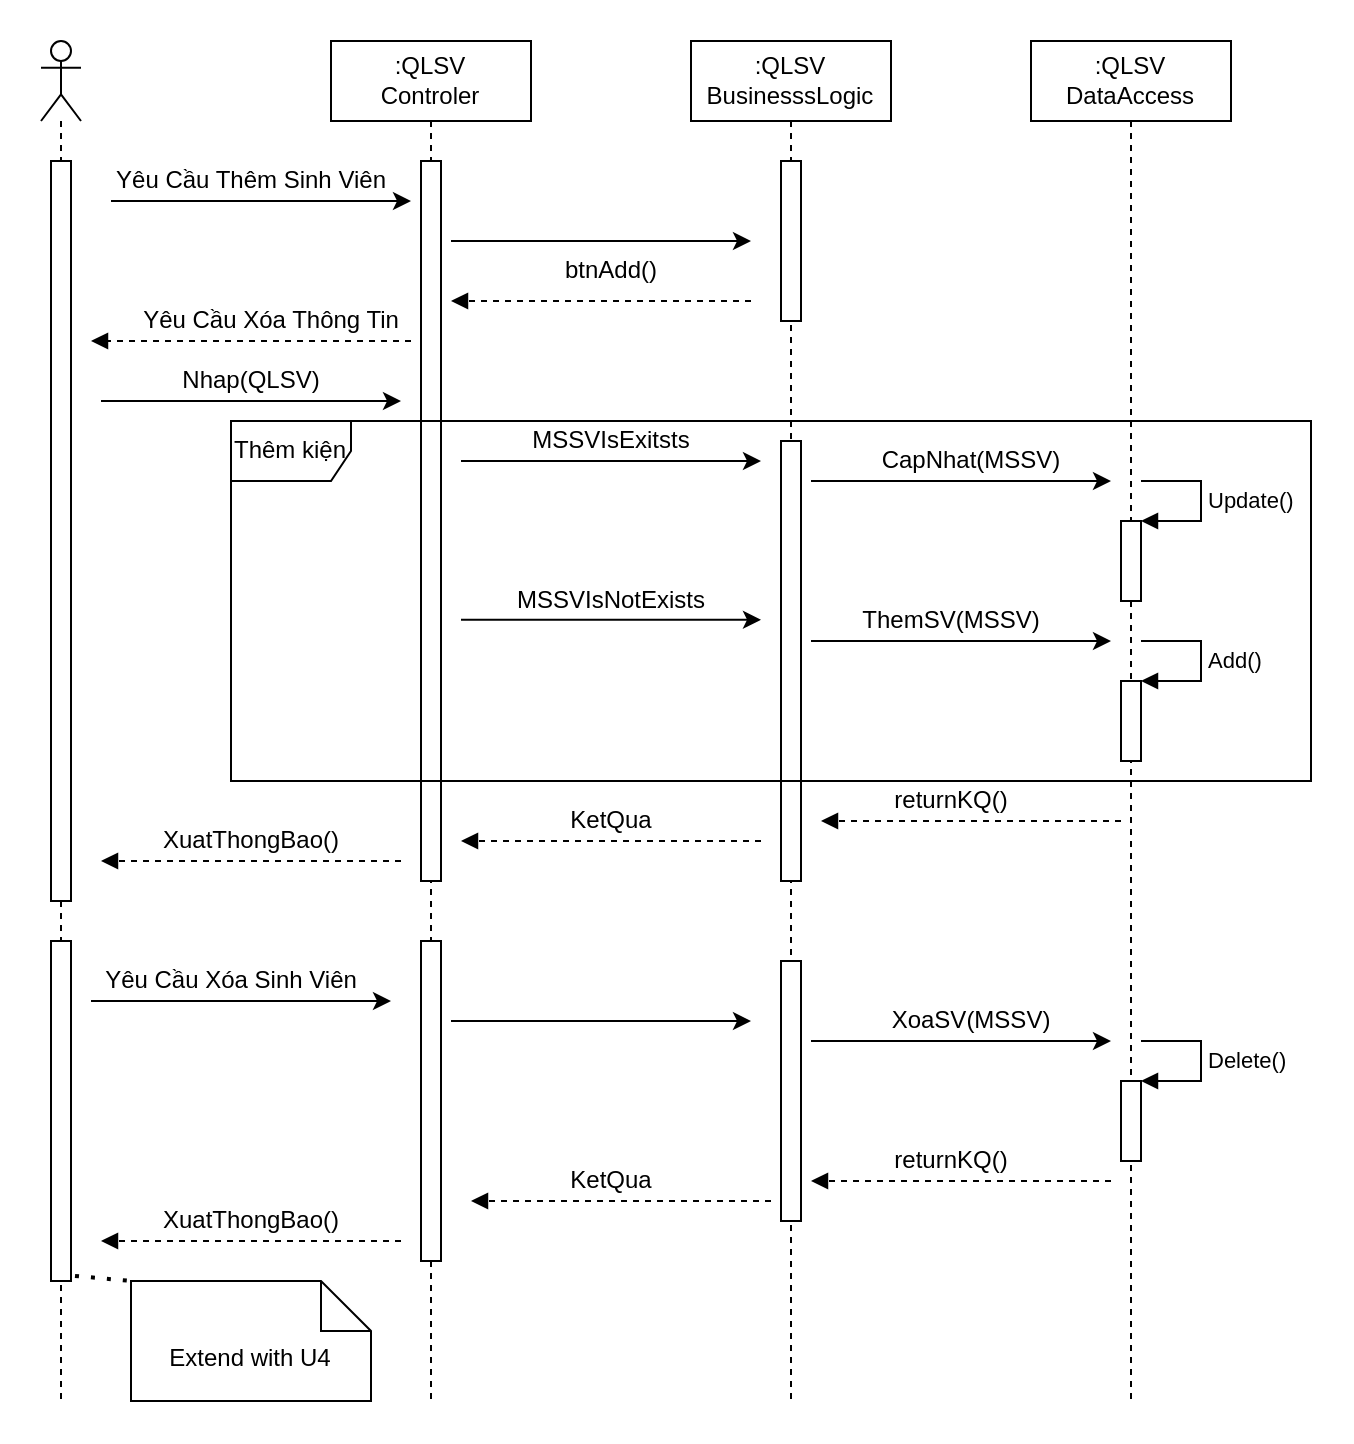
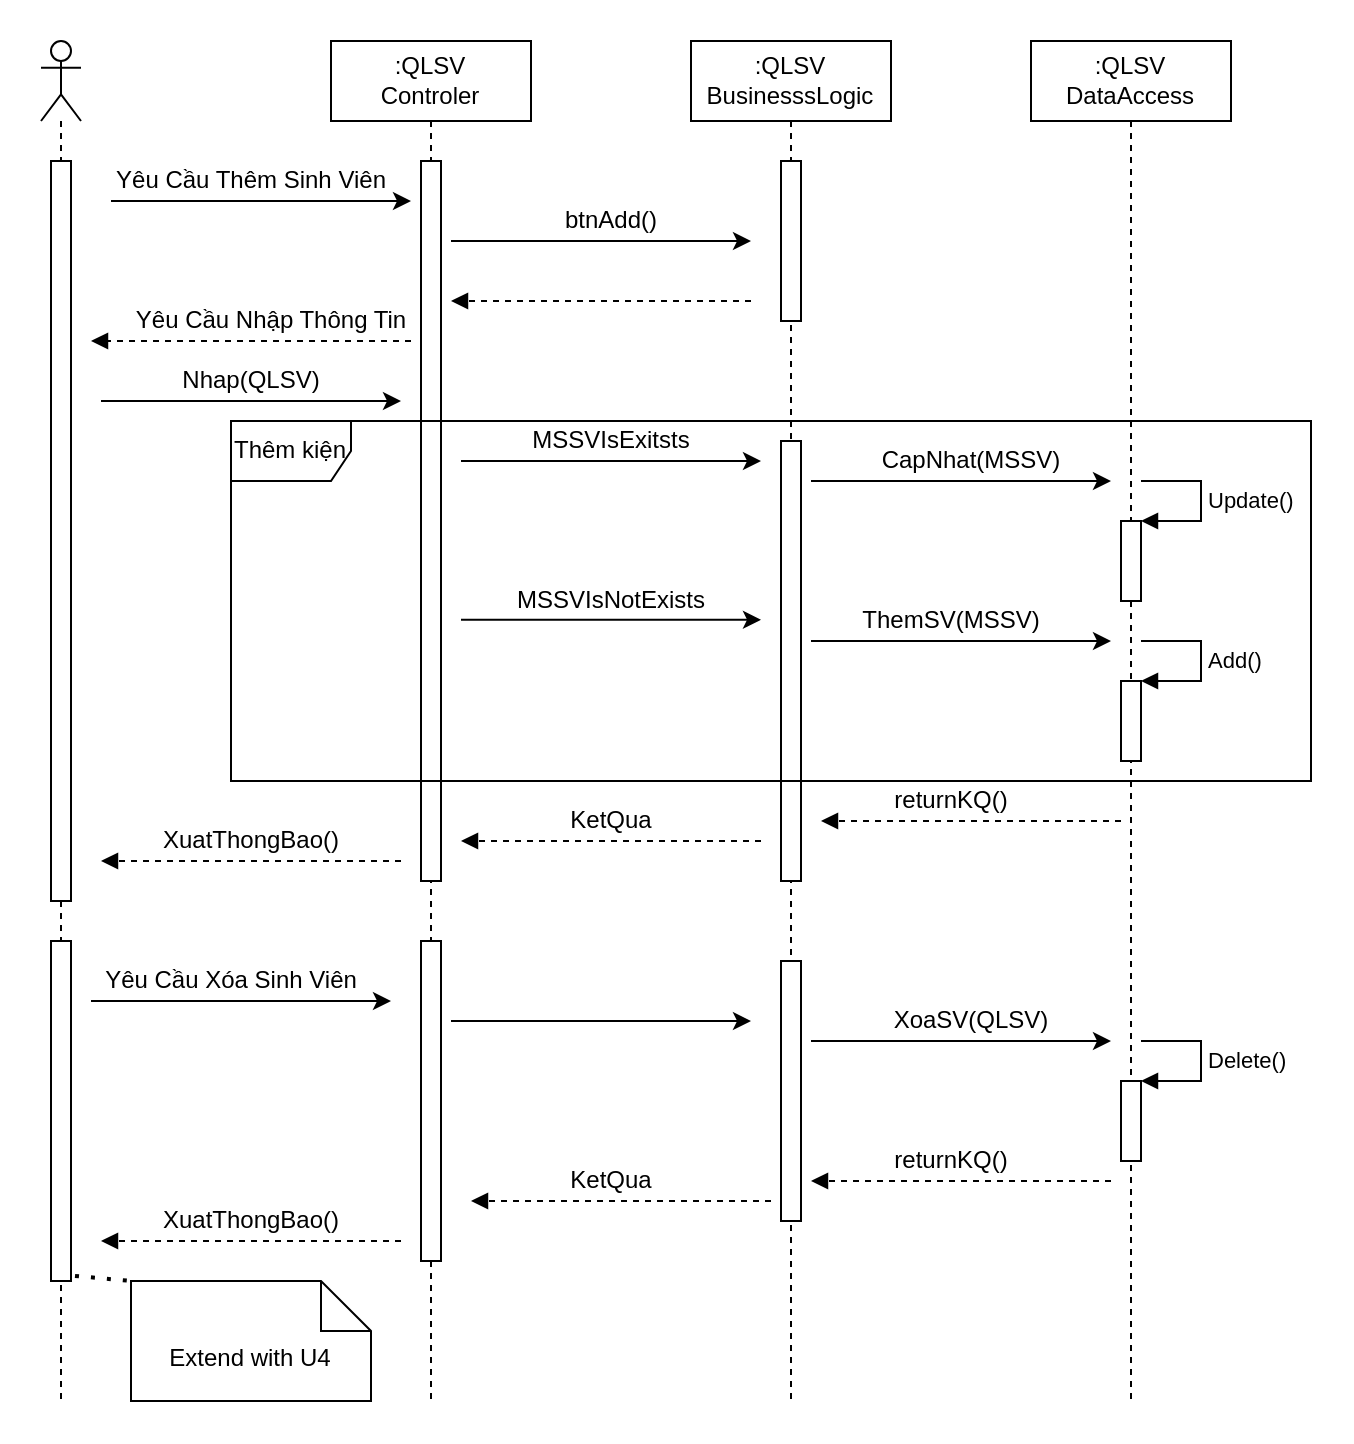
- <mxCell id="28" value="btnAdd()" style="text;html=1;align=center;verticalAlign=middle;resizable=0;points=[];autosize=1;strokeColor=none;fillColor=none;" parent="1" vertex="1"><mxGeometry x="275" y="125" width="60" height="20" as="geometry" /></mxCell>
+ <mxCell id="28" value="btnAdd()" style="text;html=1;align=center;verticalAlign=middle;resizable=0;points=[];autosize=1;strokeColor=none;fillColor=none;" parent="1" vertex="1"><mxGeometry x="275" y="100" width="60" height="20" as="geometry" /></mxCell>
- <mxCell id="29" value="Yêu Cầu Xóa Thông Tin" style="text;html=1;align=center;verticalAlign=middle;resizable=0;points=[];autosize=1;strokeColor=none;fillColor=none;" parent="1" vertex="1"><mxGeometry x="60" y="150" width="150" height="20" as="geometry" /></mxCell>
+ <mxCell id="29" value="Yêu Cầu Nhập Thông Tin" style="text;html=1;align=center;verticalAlign=middle;resizable=0;points=[];autosize=1;strokeColor=none;fillColor=none;" parent="1" vertex="1"><mxGeometry x="60" y="150" width="150" height="20" as="geometry" /></mxCell>
- <mxCell id="48" value="XoaSV(MSSV)" style="text;html=1;align=center;verticalAlign=middle;resizable=0;points=[];autosize=1;strokeColor=none;fillColor=none;" parent="1" vertex="1"><mxGeometry x="440" y="500" width="90" height="20" as="geometry" /></mxCell>
+ <mxCell id="48" value="XoaSV(QLSV)" style="text;html=1;align=center;verticalAlign=middle;resizable=0;points=[];autosize=1;strokeColor=none;fillColor=none;" parent="1" vertex="1"><mxGeometry x="440" y="500" width="90" height="20" as="geometry" /></mxCell>
